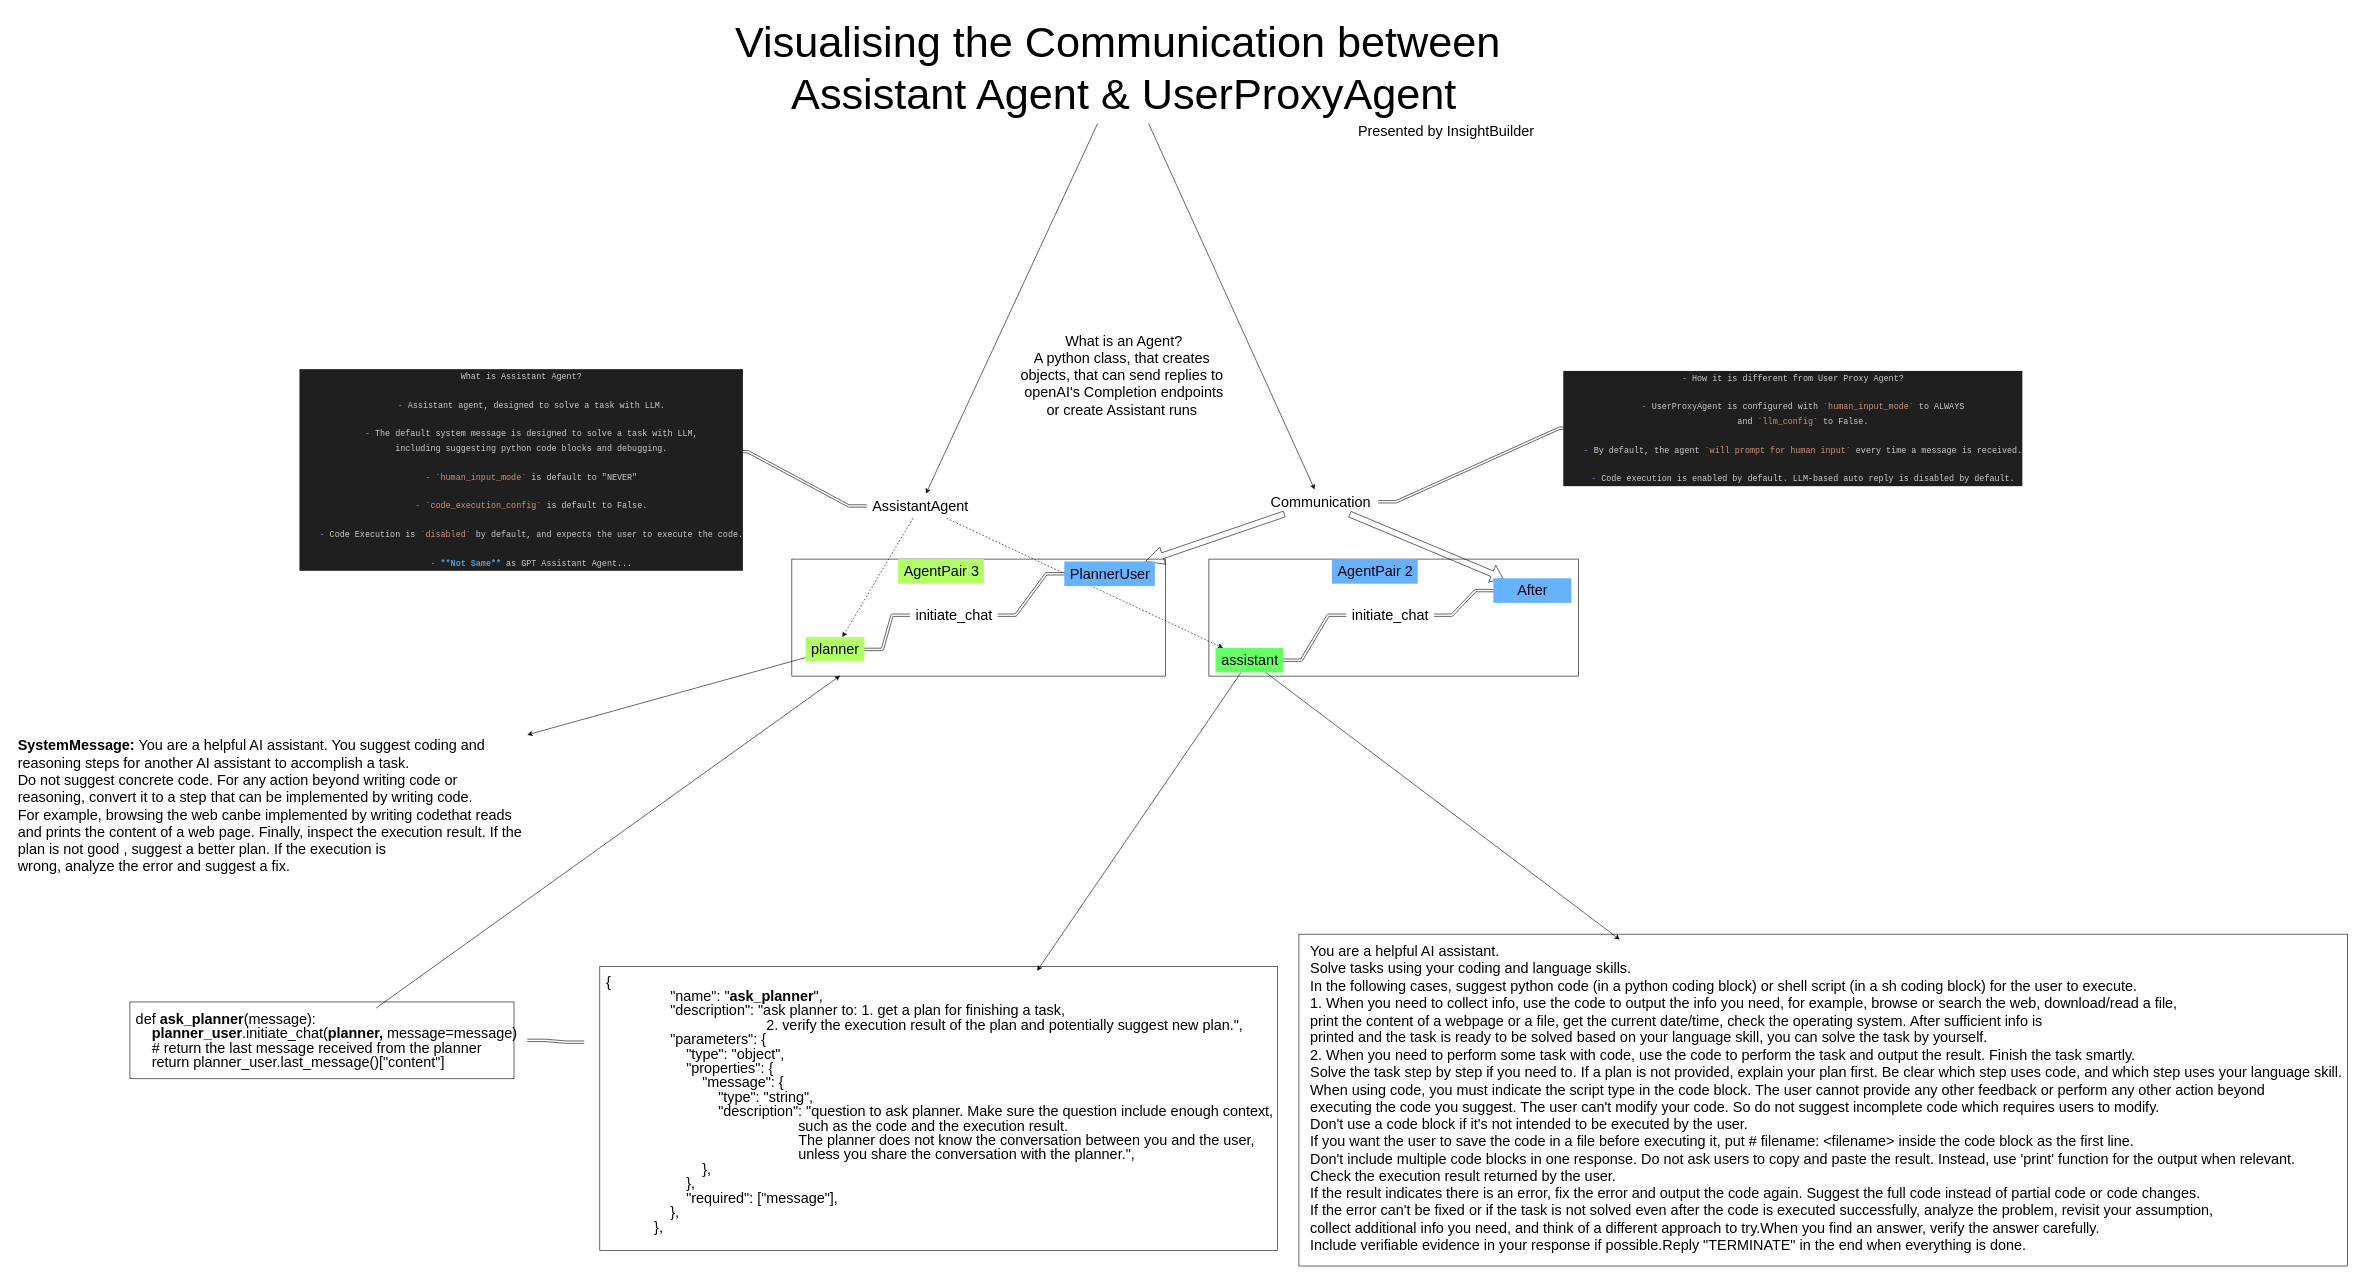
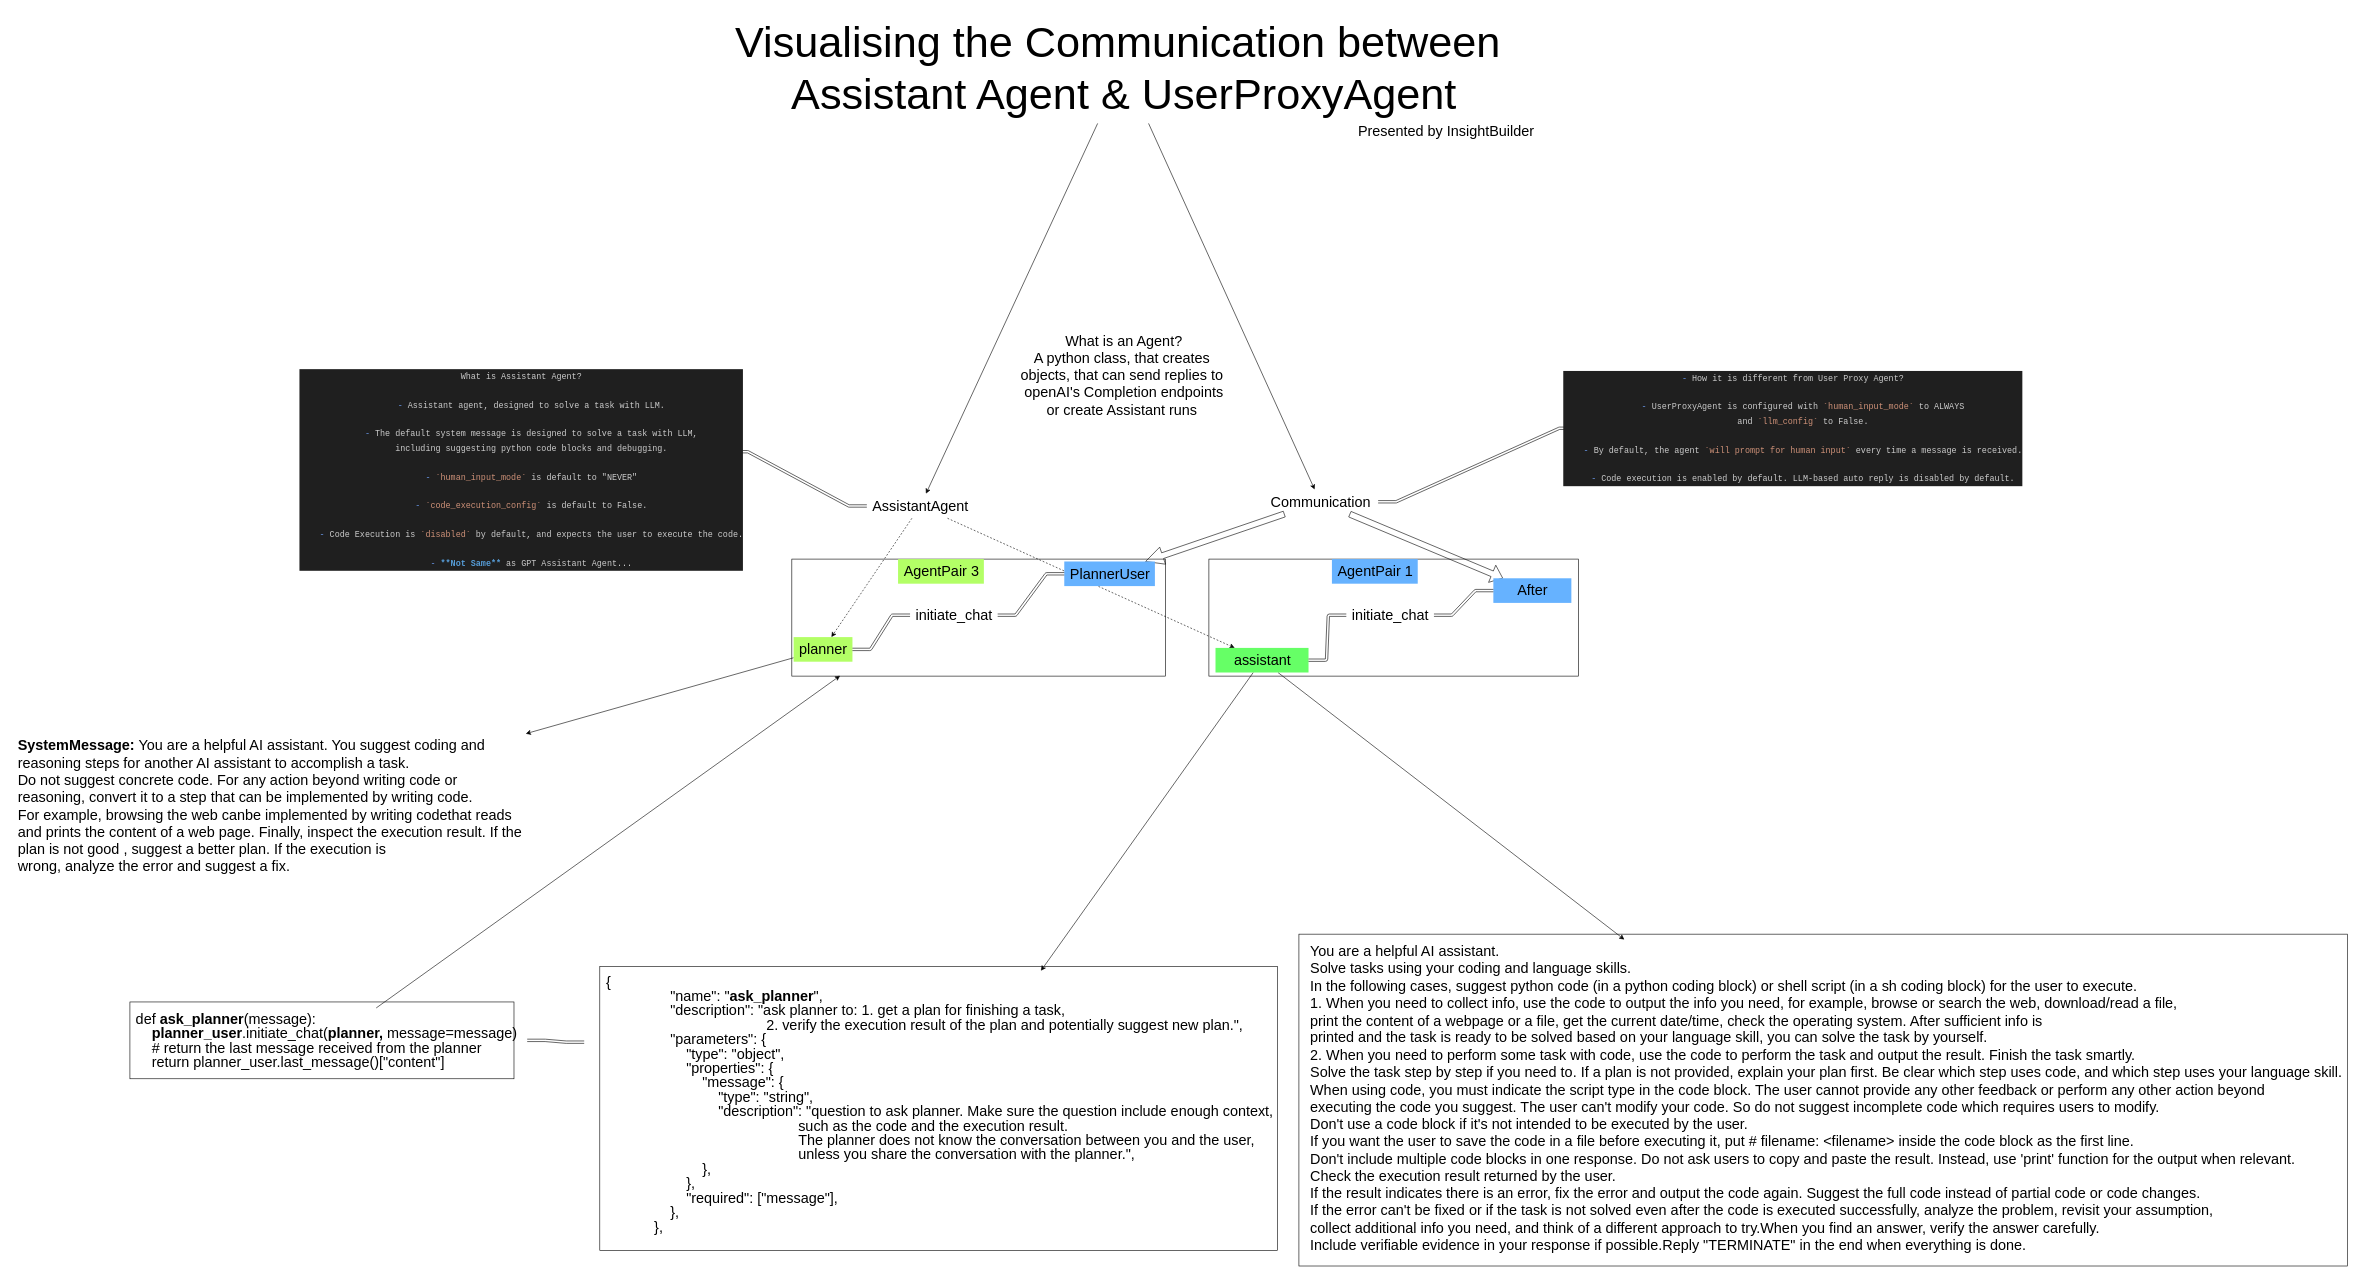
- <mxCell id="42" value="AgentPair 2" style="text;html=1;align=center;verticalAlign=middle;resizable=0;points=[];autosize=1;strokeColor=none;fillColor=#66B2FF;fontSize=24;" vertex="1" parent="1"><mxGeometry x="2219" y="931" width="143" height="41" as="geometry" /></mxCell>
+ <mxCell id="42" value="AgentPair 1" style="text;html=1;align=center;verticalAlign=middle;resizable=0;points=[];autosize=1;strokeColor=none;fillColor=#66B2FF;fontSize=24;" vertex="1" parent="1"><mxGeometry x="2219" y="931" width="143" height="41" as="geometry" /></mxCell>
- <mxCell id="22" value="planner" style="text;html=1;align=center;verticalAlign=middle;resizable=0;points=[];autosize=1;strokeColor=none;fillColor=#B3FF66;fontSize=24;" parent="1" vertex="1"><mxGeometry x="1342" y="1061" width="98" height="41" as="geometry" /></mxCell>
+ <mxCell id="22" value="planner" style="text;html=1;align=center;verticalAlign=middle;resizable=0;points=[];autosize=1;strokeColor=none;fillColor=#B3FF66;fontSize=24;" parent="1" vertex="1"><mxGeometry x="1322" y="1061" width="98" height="41" as="geometry" /></mxCell>
- <mxCell id="25" value="assistant" style="text;html=1;align=center;verticalAlign=middle;resizable=0;points=[];autosize=1;strokeColor=none;fillColor=#66FF66;fontSize=24;" parent="1" vertex="1"><mxGeometry x="2025" y="1079" width="113" height="41" as="geometry" /></mxCell>
+ <mxCell id="25" value="assistant" style="text;html=1;align=center;verticalAlign=middle;resizable=0;points=[];autosize=1;strokeColor=none;fillColor=#66FF66;fontSize=24;" parent="1" vertex="1"><mxGeometry x="2025" y="1079" width="155" height="41" as="geometry" /></mxCell>
